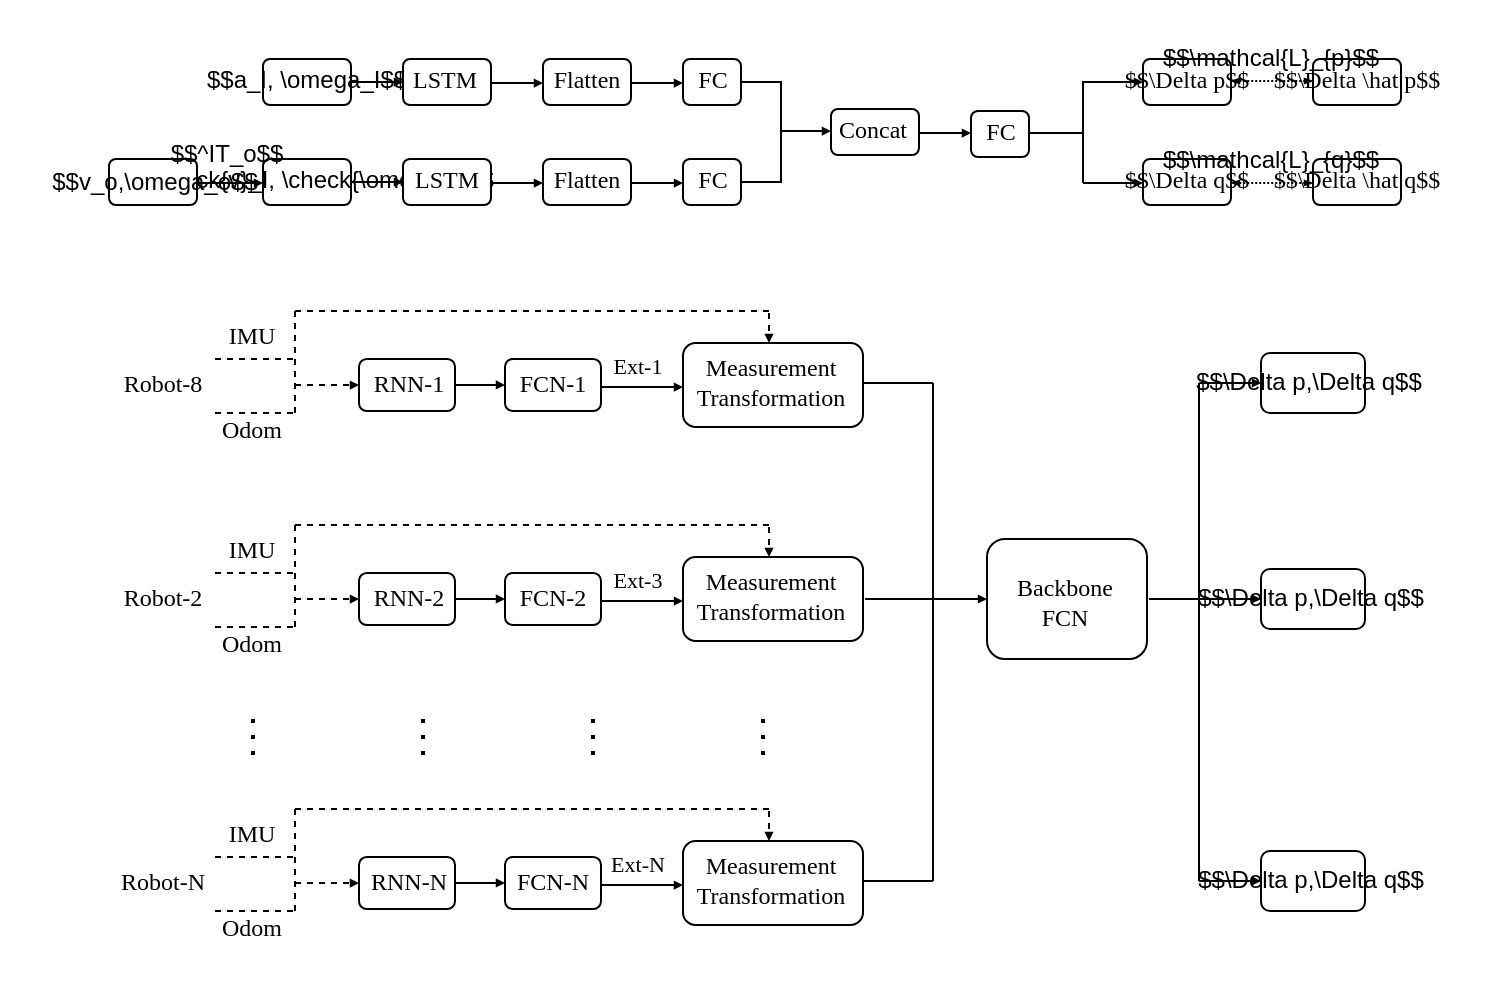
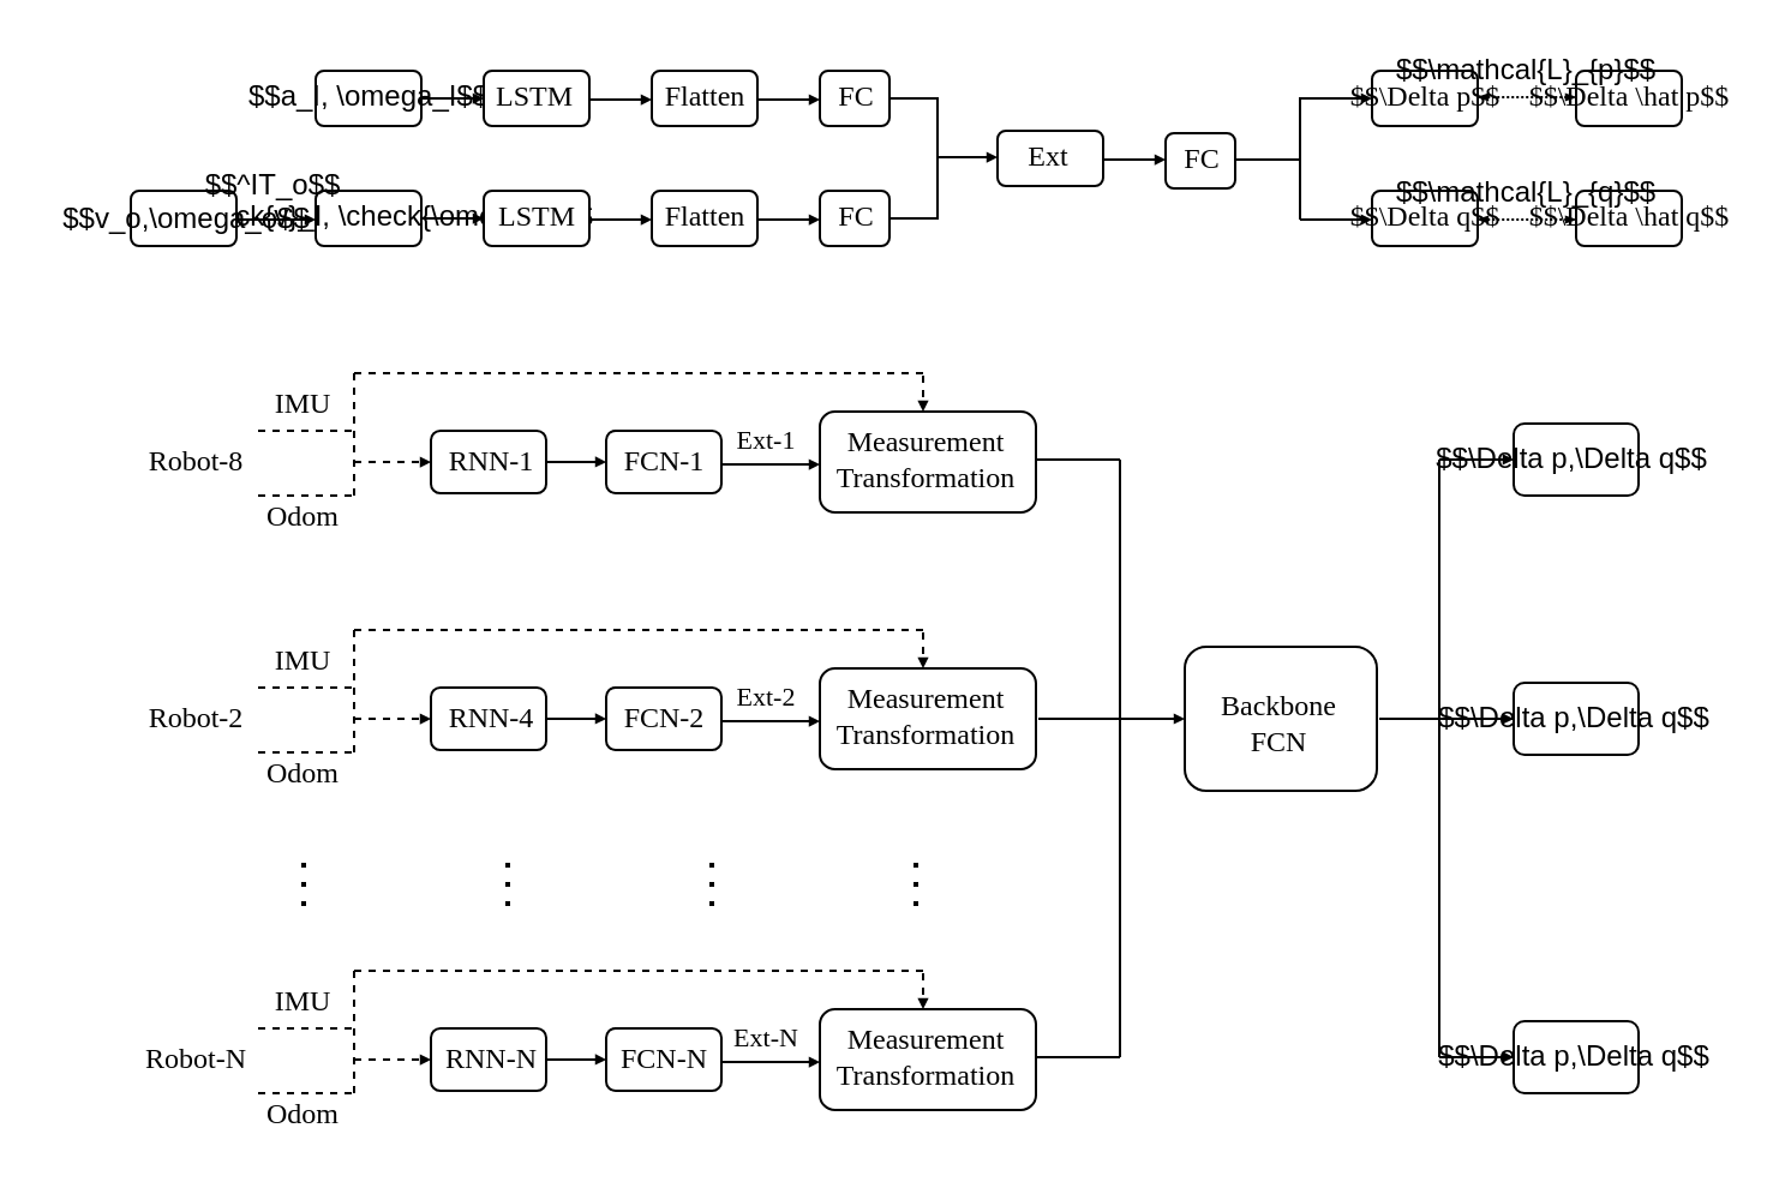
- <mxCell id="31" value="&lt;font face=&quot;Times New Roman&quot;&gt;Concat&lt;/font&gt;" style="text;html=1;align=center;verticalAlign=middle;resizable=0;points=[];autosize=1;" vertex="1" parent="1"><mxGeometry x="414" y="56" width="44" height="18" as="geometry" /></mxCell>
+ <mxCell id="31" value="&lt;font face=&quot;Times New Roman&quot;&gt;Ext&lt;/font&gt;" style="text;html=1;align=center;verticalAlign=middle;resizable=0;points=[];autosize=1;" vertex="1" parent="1"><mxGeometry x="414" y="56" width="44" height="18" as="geometry" /></mxCell>
- <mxCell id="77" value="Ext-3" style="text;html=1;strokeColor=none;fillColor=none;align=center;verticalAlign=middle;whiteSpace=wrap;rounded=0;fontFamily=Times New Roman;fontSize=11;" vertex="1" parent="1"><mxGeometry x="299" y="280" width="40" height="20" as="geometry" /></mxCell>
+ <mxCell id="77" value="Ext-2" style="text;html=1;strokeColor=none;fillColor=none;align=center;verticalAlign=middle;whiteSpace=wrap;rounded=0;fontFamily=Times New Roman;fontSize=11;" vertex="1" parent="1"><mxGeometry x="299" y="280" width="40" height="20" as="geometry" /></mxCell>
- <mxCell id="70" value="&lt;font&gt;RNN-2&lt;/font&gt;" style="text;html=1;align=center;verticalAlign=middle;resizable=0;points=[];autosize=1;fontFamily=Times New Roman;" vertex="1" parent="1"><mxGeometry x="181" y="290" width="45" height="18" as="geometry" /></mxCell>
+ <mxCell id="70" value="&lt;font&gt;RNN-4&lt;/font&gt;" style="text;html=1;align=center;verticalAlign=middle;resizable=0;points=[];autosize=1;fontFamily=Times New Roman;" vertex="1" parent="1"><mxGeometry x="181" y="290" width="45" height="18" as="geometry" /></mxCell>
